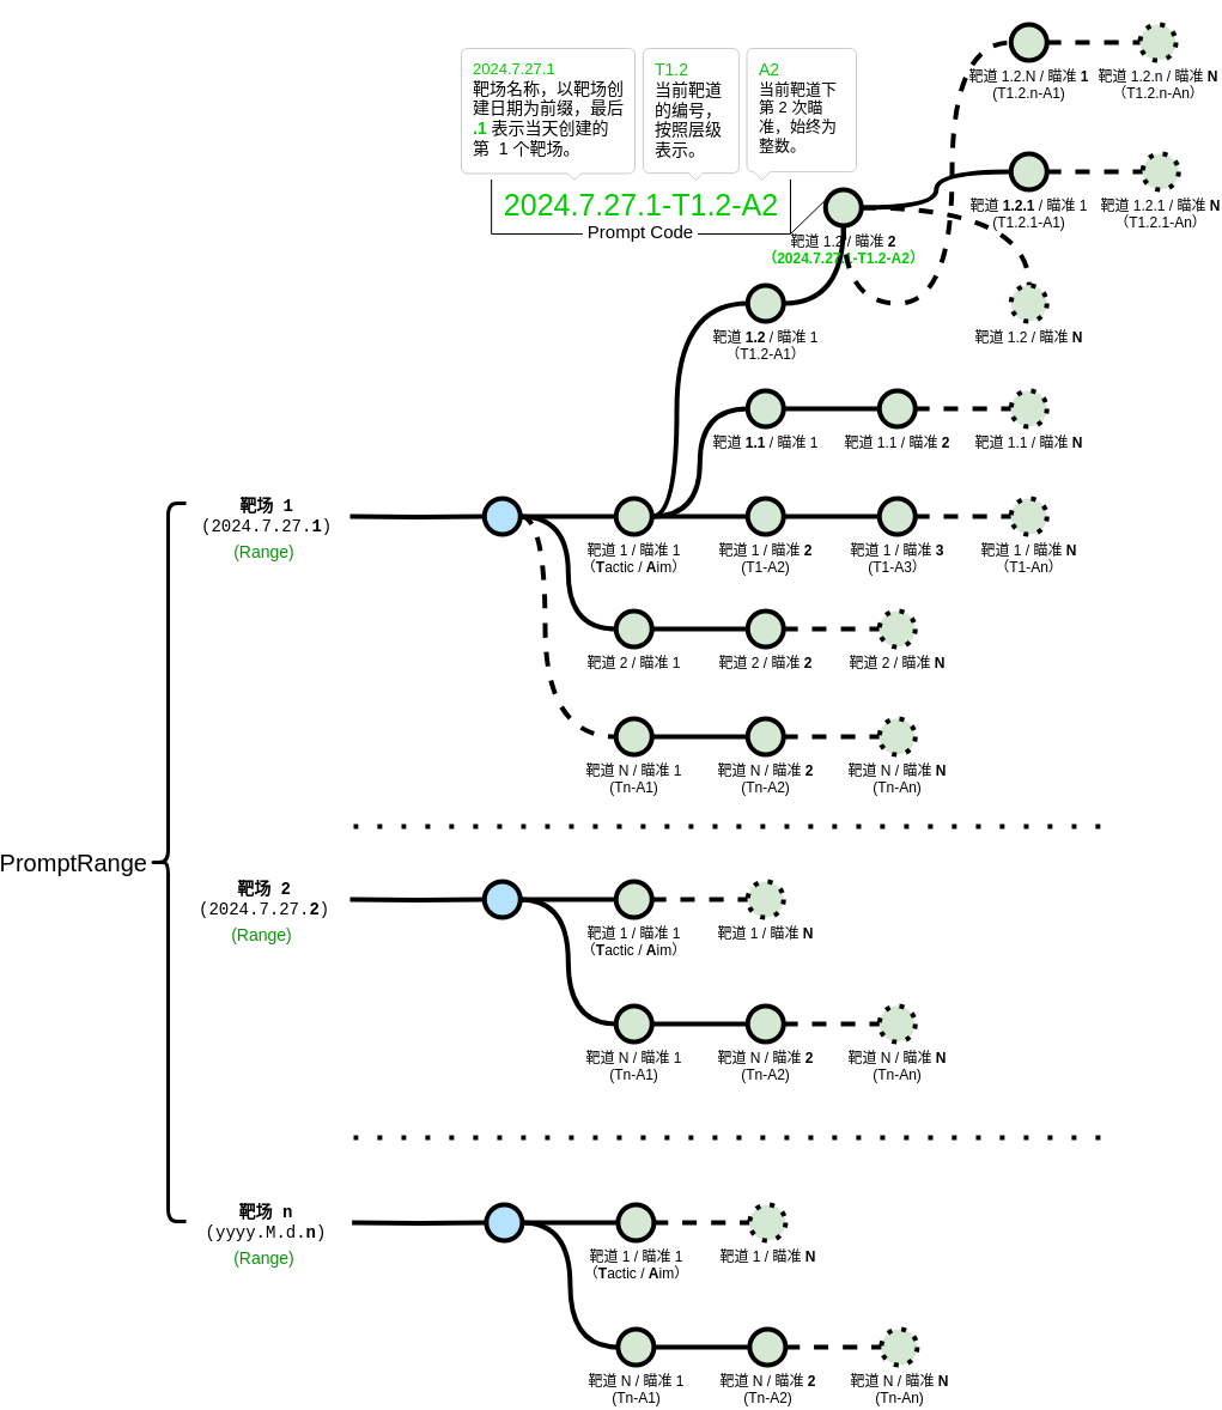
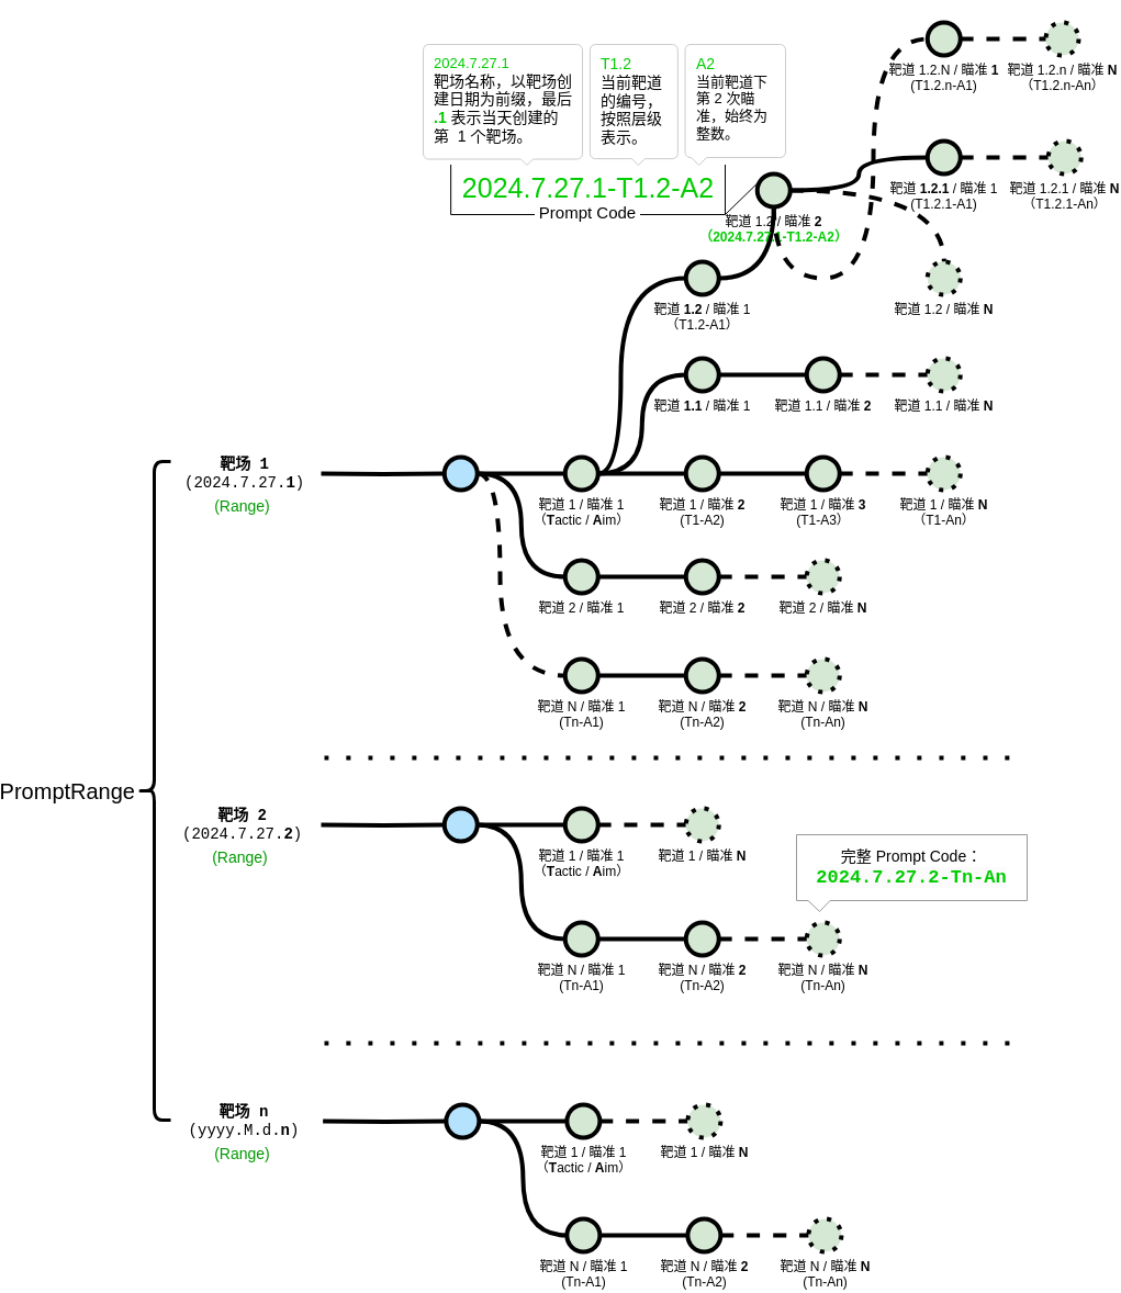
+ <mxCell id="60" value="&lt;font style=&quot;font-size: 14px;&quot;&gt;&lt;span style=&quot;text-align: left;&quot;&gt;完整 Prompt Code：&lt;/span&gt;&lt;br style=&quot;text-align: left;&quot;&gt;&lt;/font&gt;&lt;b style=&quot;text-align: left; font-size: 17px;&quot;&gt;&lt;font color=&quot;#00cc00&quot;&gt;&lt;span style=&quot;font-family: &amp;quot;Courier New&amp;quot;; text-align: center; background-color: rgb(251, 251, 251);&quot;&gt;2024.7.27.2&lt;/span&gt;&lt;span style=&quot;font-family: &amp;quot;Courier New&amp;quot;; text-align: center; background-color: rgb(251, 251, 251);&quot;&gt;-Tn-An&lt;/span&gt;&lt;/font&gt;&lt;/b&gt;" style="shape=callout;whiteSpace=wrap;html=1;perimeter=calloutPerimeter;fontFamily=Helvetica;fontSize=15;fontColor=default;labelBackgroundColor=default;position2=0.1;base=20;size=10;position=0.05;textShadow=0;labelBorderColor=none;verticalAlign=middle;strokeColor=#999999;" parent="1" vertex="1"><mxGeometry x="620" y="760" width="210" height="70" as="geometry" /></mxCell>
